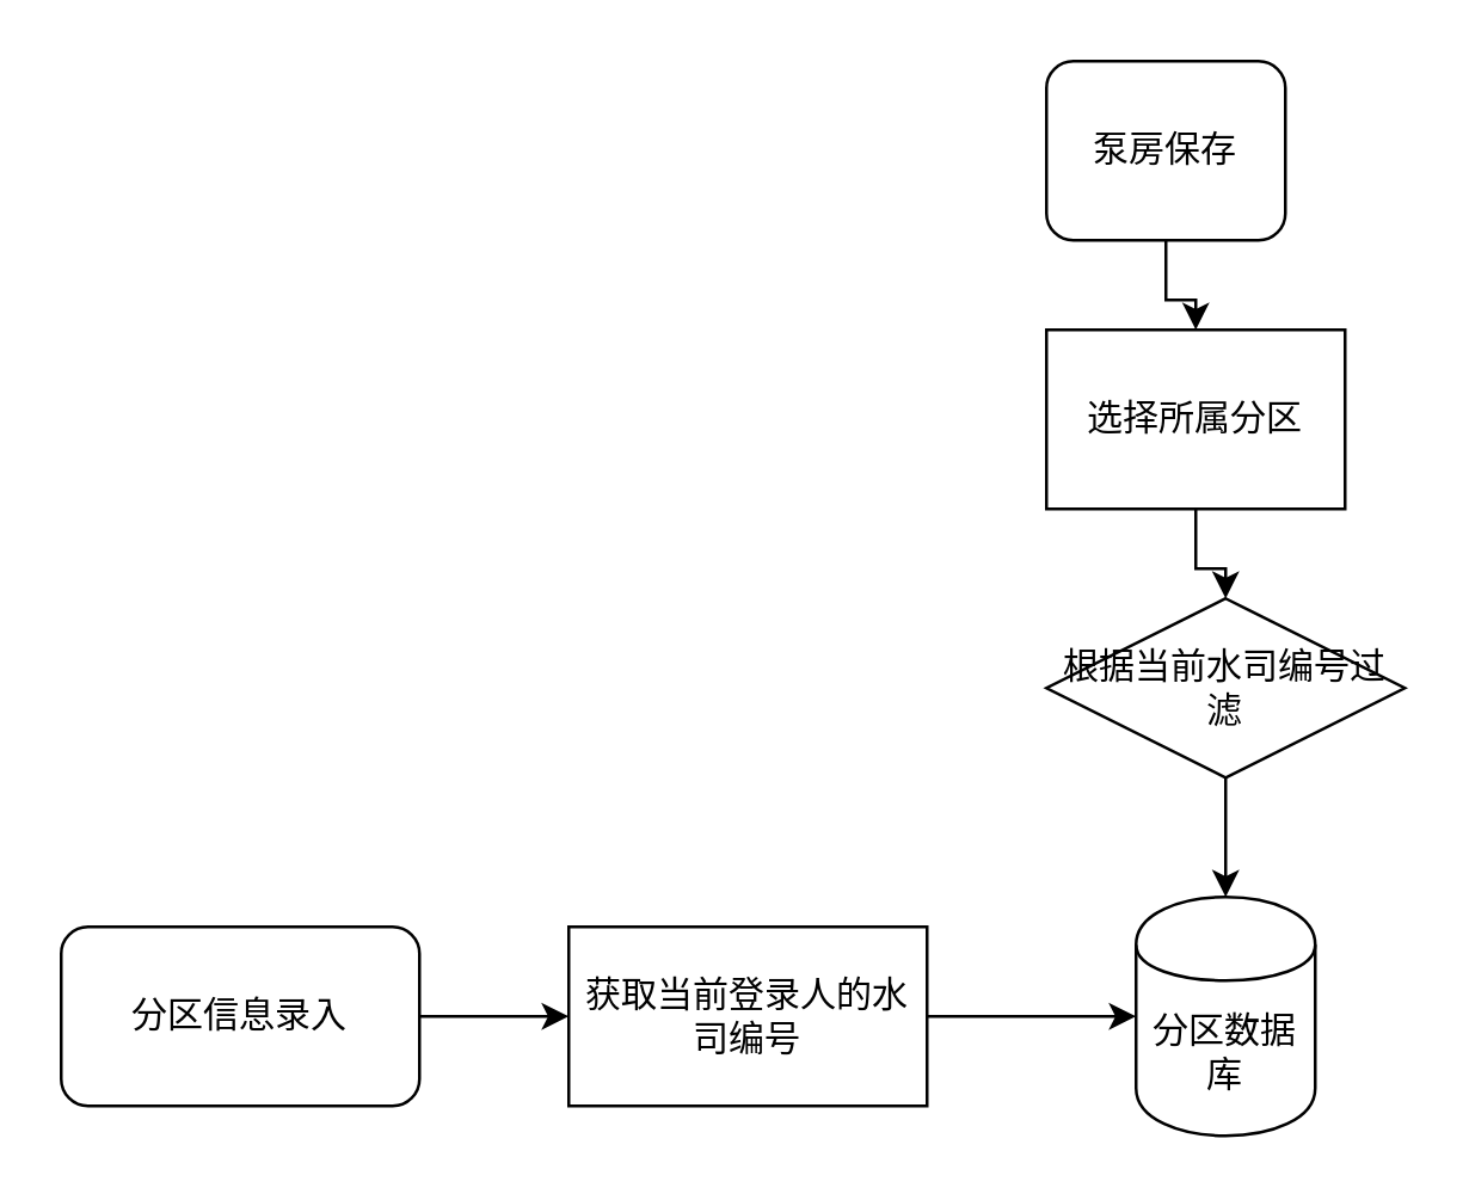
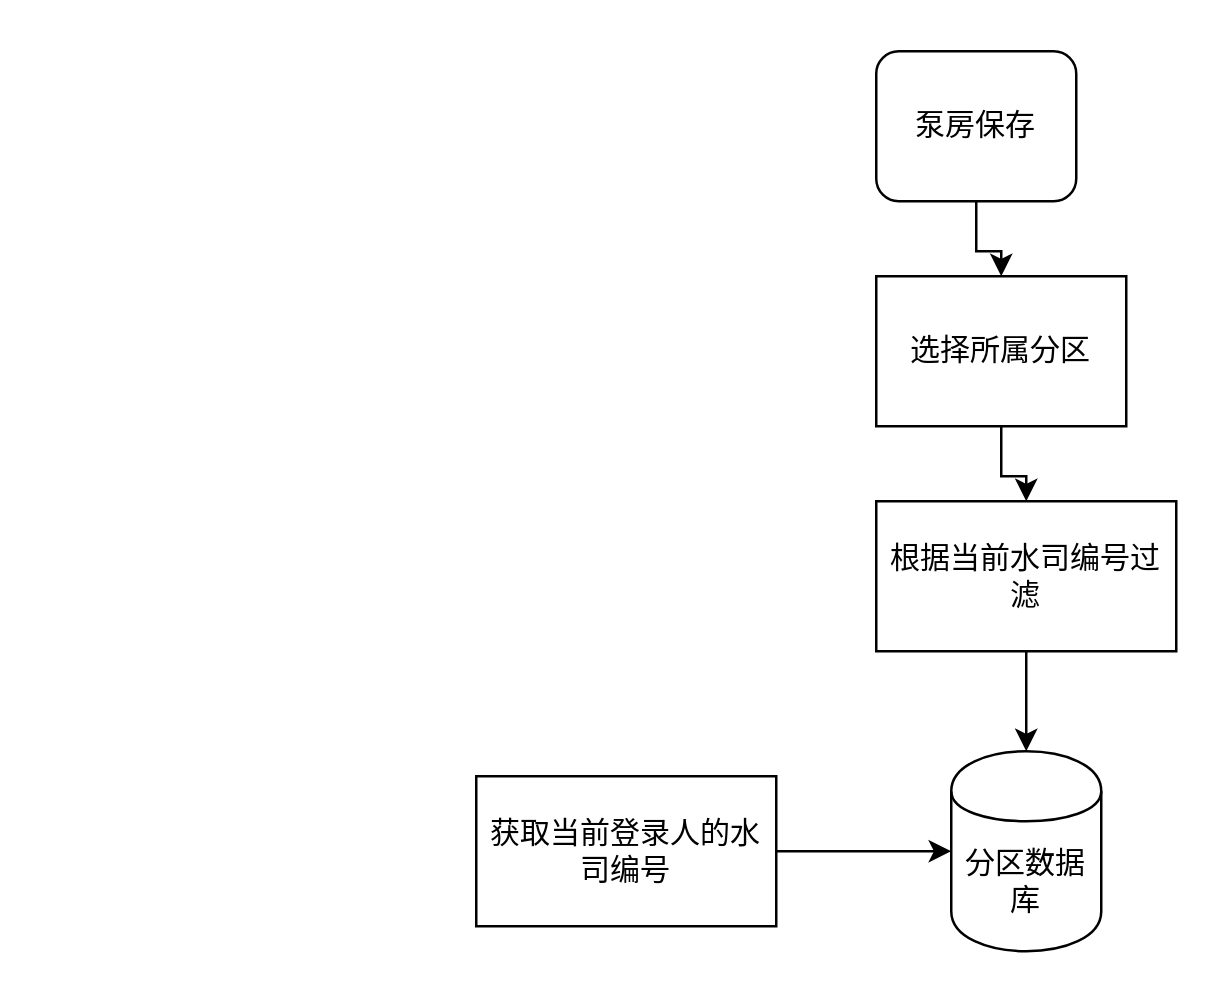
- <mxCell id="8" value="根据当前水司编号过滤" style="rhombus;whiteSpace=wrap;html=1;" vertex="1" parent="1"><mxGeometry x="350" y="200" width="120" height="60" as="geometry" /></mxCell>
+ <mxCell id="8" value="根据当前水司编号过滤" style="rounded=0;whiteSpace=wrap;html=1;" vertex="1" parent="1"><mxGeometry x="350" y="200" width="120" height="60" as="geometry" /></mxCell>
- <mxCell id="3" value="分区信息录入" style="rounded=1;whiteSpace=wrap;html=1;" vertex="1" parent="1"><mxGeometry x="20" y="310" width="120" height="60" as="geometry" /></mxCell>
- <mxCell id="2" style="edgeStyle=orthogonalEdgeStyle;rounded=0;orthogonalLoop=1;jettySize=auto;html=1;" edge="1" parent="1" source="3" target="5"><mxGeometry relative="1" as="geometry" /></mxCell>
